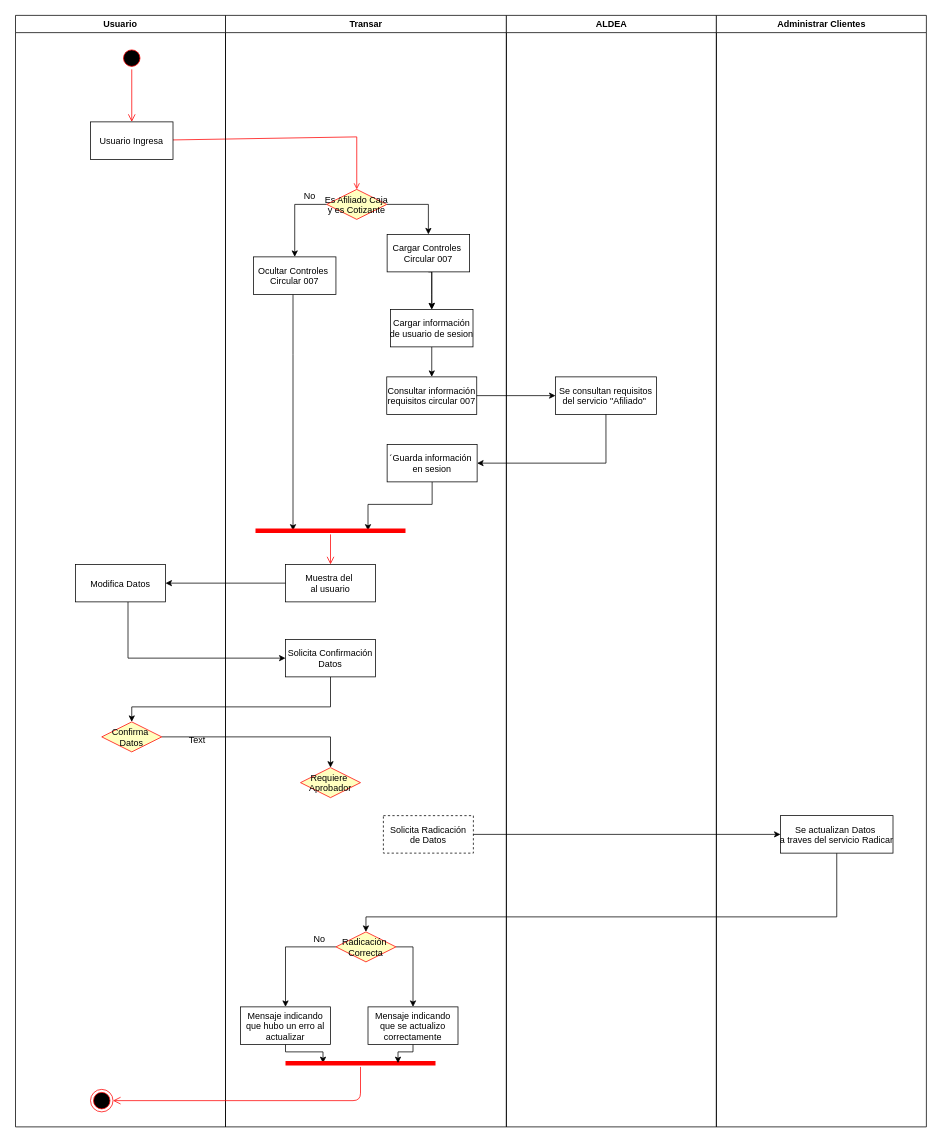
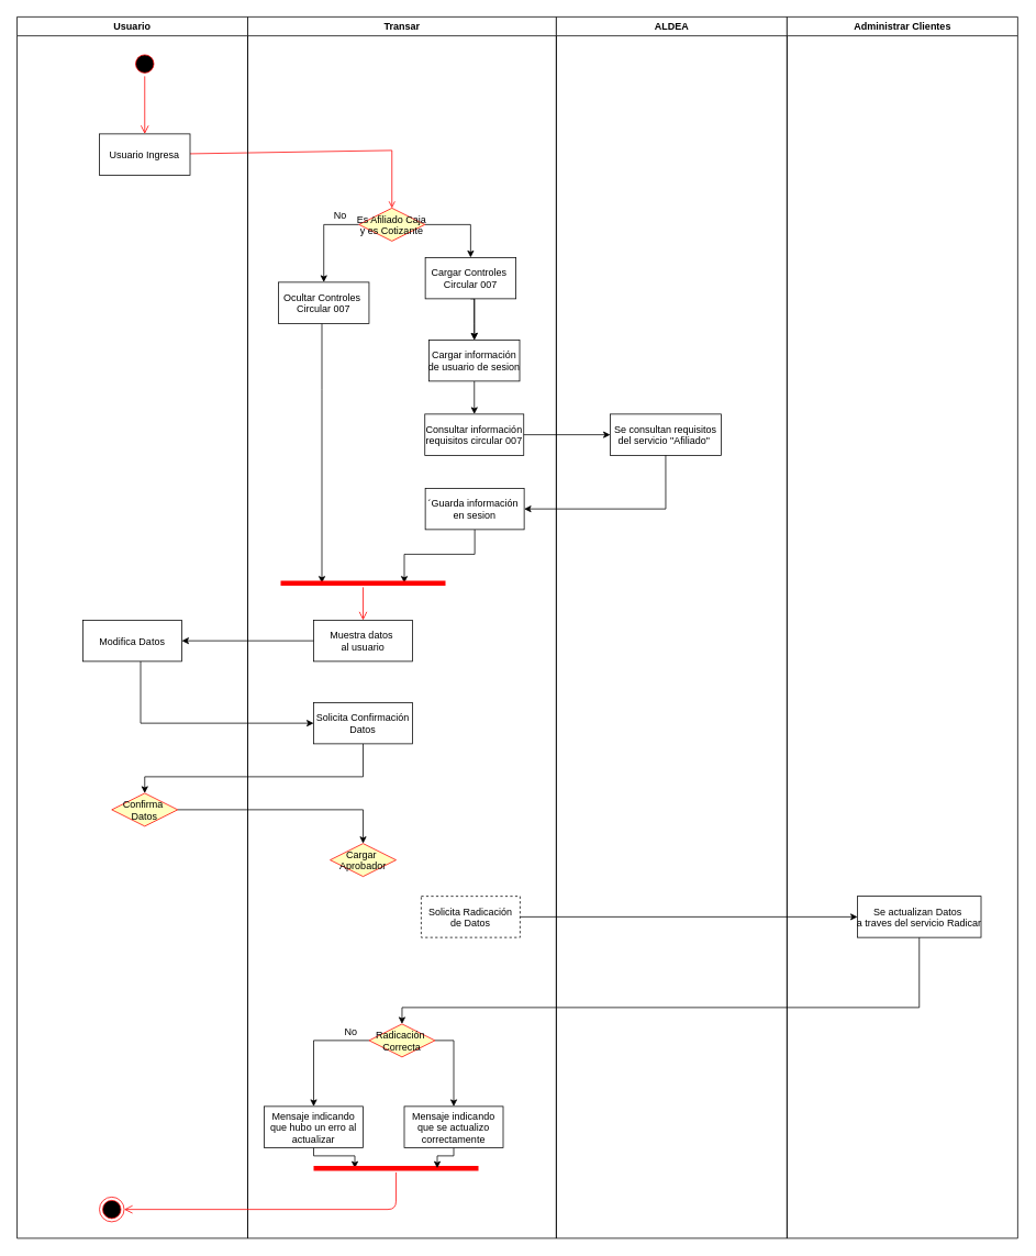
- <mxCell id="14" value="Muestra del &#10;al usuario" style="" vertex="1" parent="2"><mxGeometry x="80" y="732" width="120" height="50" as="geometry" /></mxCell>
+ <mxCell id="14" value="Muestra datos &#10;al usuario" style="" vertex="1" parent="2"><mxGeometry x="80" y="732" width="120" height="50" as="geometry" /></mxCell>
- <mxCell id="36" value="Text" style="text;html=1;align=center;verticalAlign=middle;resizable=0;points=[];autosize=1;" vertex="1" parent="31"><mxGeometry x="222" y="957" width="40" height="20" as="geometry" /></mxCell>
- <mxCell id="44" value="Requiere &#10;Aprobador" style="rhombus;fillColor=#ffffc0;strokeColor=#ff0000;" vertex="1" parent="1"><mxGeometry x="400" y="1023" width="80" height="40" as="geometry" /></mxCell>
+ <mxCell id="44" value="Cargar &#10;Aprobador" style="rhombus;fillColor=#ffffc0;strokeColor=#ff0000;" vertex="1" parent="1"><mxGeometry x="400" y="1023" width="80" height="40" as="geometry" /></mxCell>
